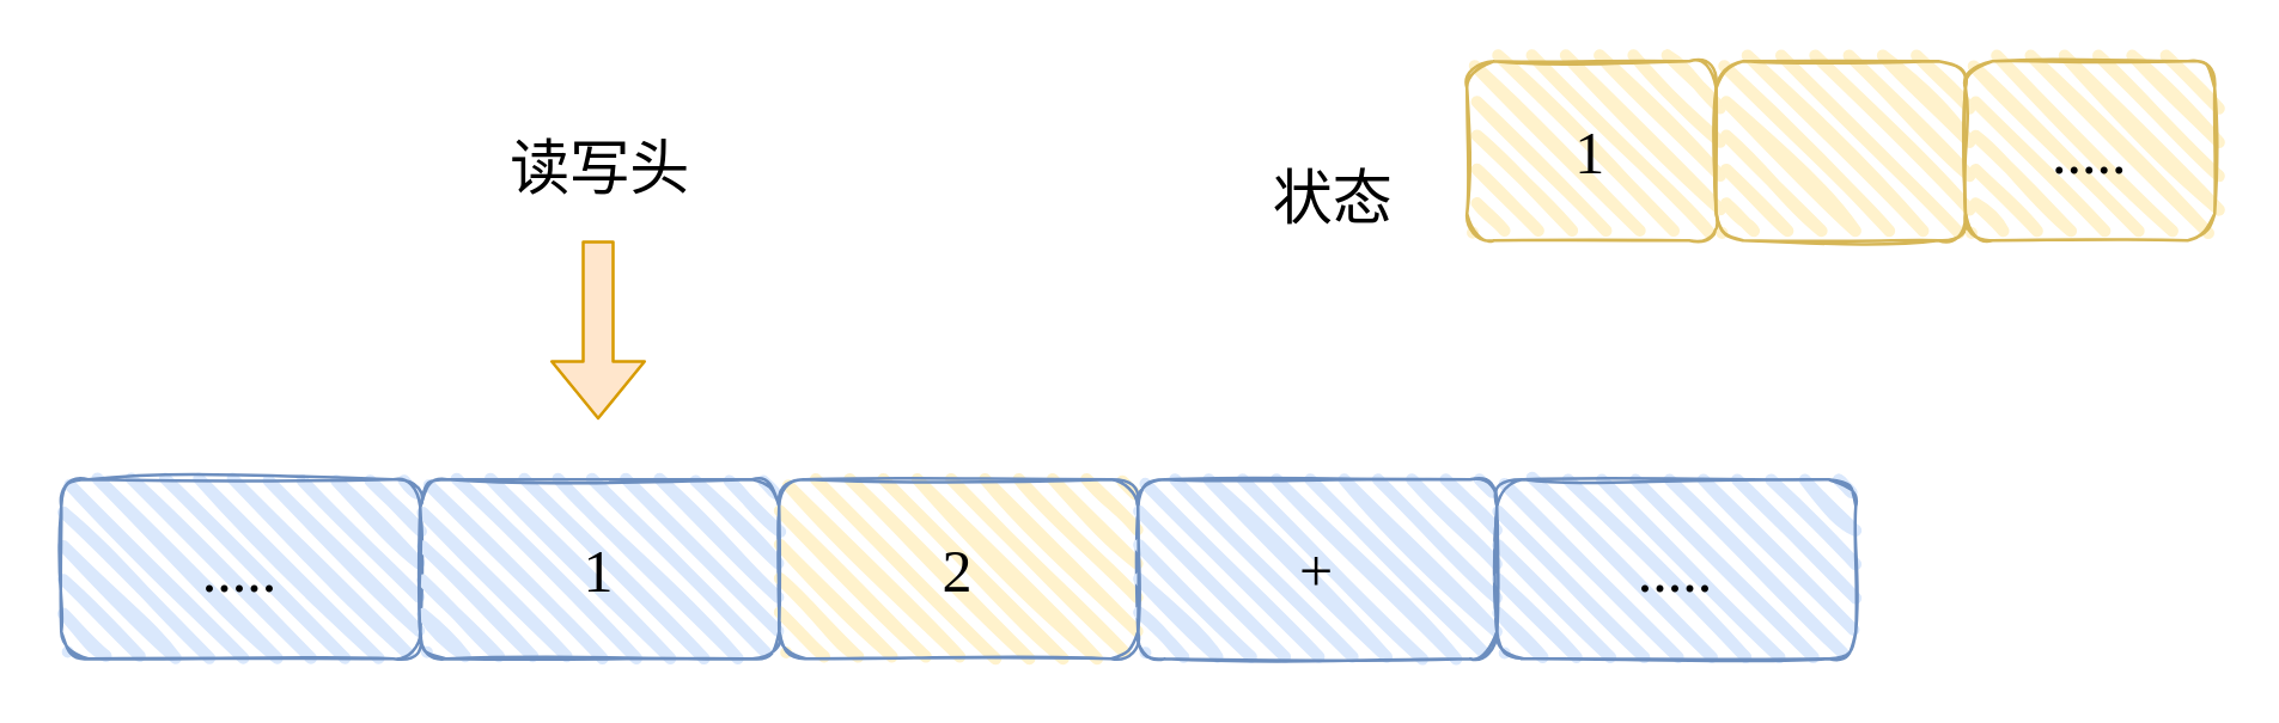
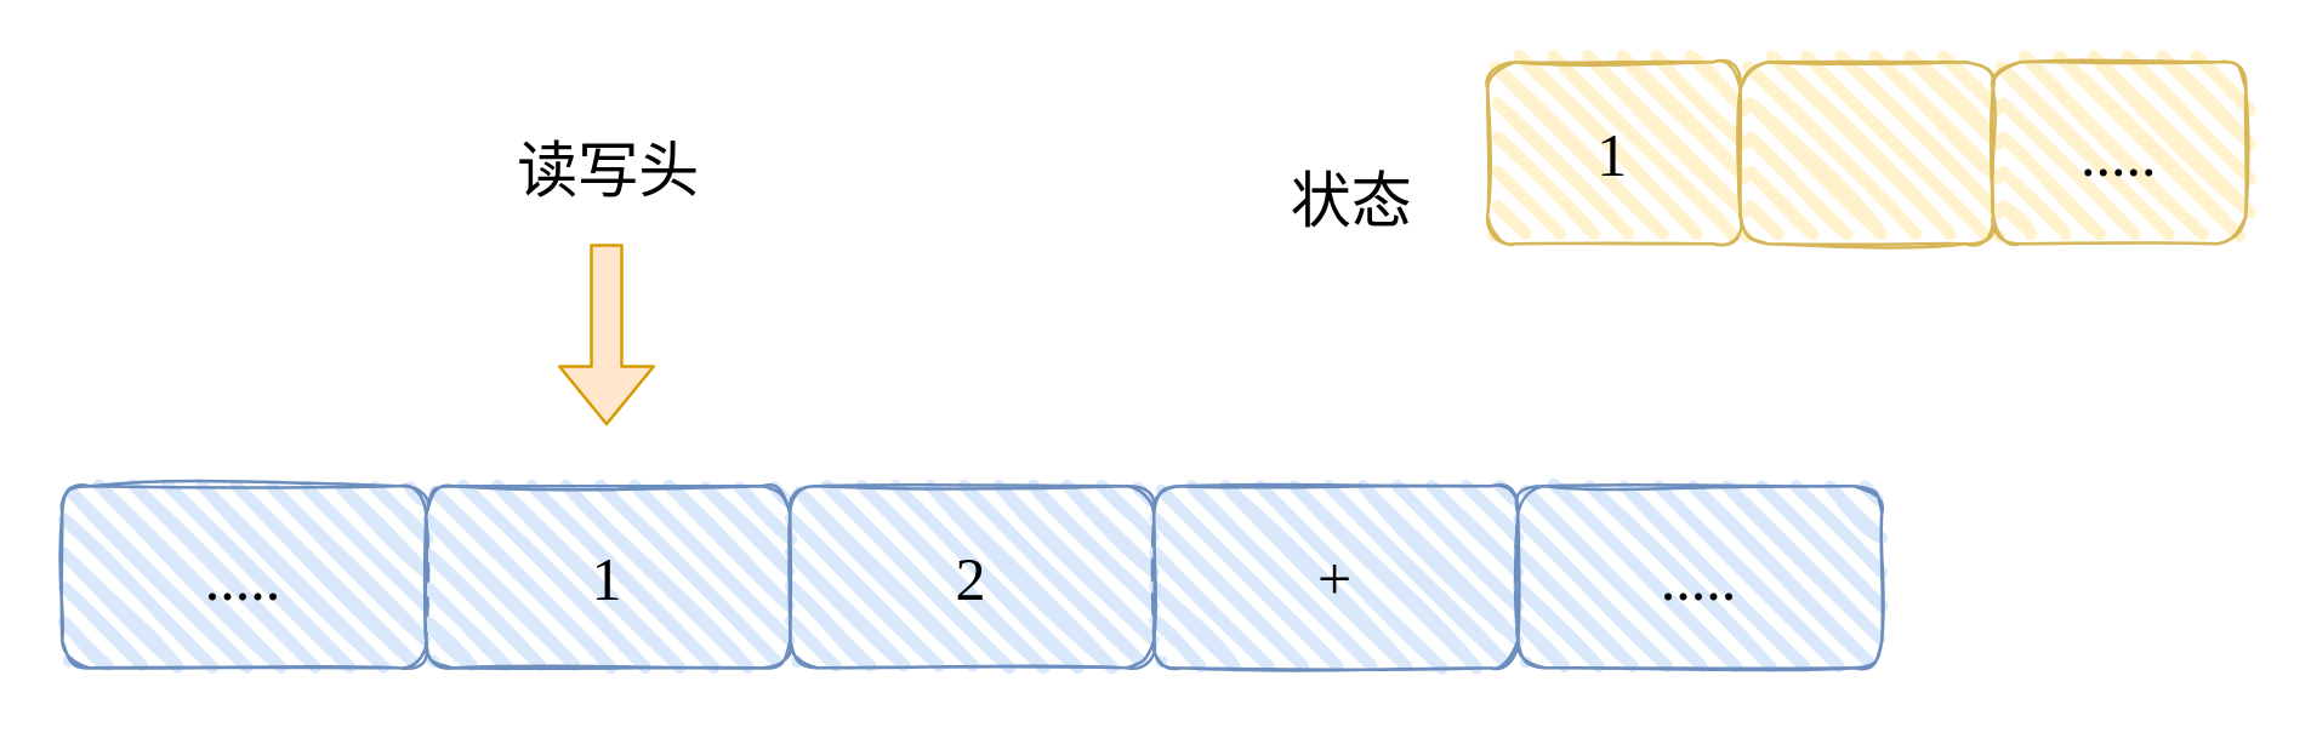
- <mxCell id="4" value="2" style="rounded=1;whiteSpace=wrap;html=1;strokeWidth=1;fillWeight=4;hachureGap=8;hachureAngle=45;sketch=1;shadow=0;fillColor=#fff2cc;strokeColor=#6c8ebf;fontSize=20;fontFamily=Comic Sans MS;" parent="1" vertex="1"><mxGeometry x="260" y="160" width="120" height="60" as="geometry" /></mxCell>
+ <mxCell id="4" value="2" style="rounded=1;whiteSpace=wrap;html=1;strokeWidth=1;fillWeight=4;hachureGap=8;hachureAngle=45;sketch=1;shadow=0;fillColor=#dae8fc;strokeColor=#6c8ebf;fontSize=20;fontFamily=Comic Sans MS;" parent="1" vertex="1"><mxGeometry x="260" y="160" width="120" height="60" as="geometry" /></mxCell>
